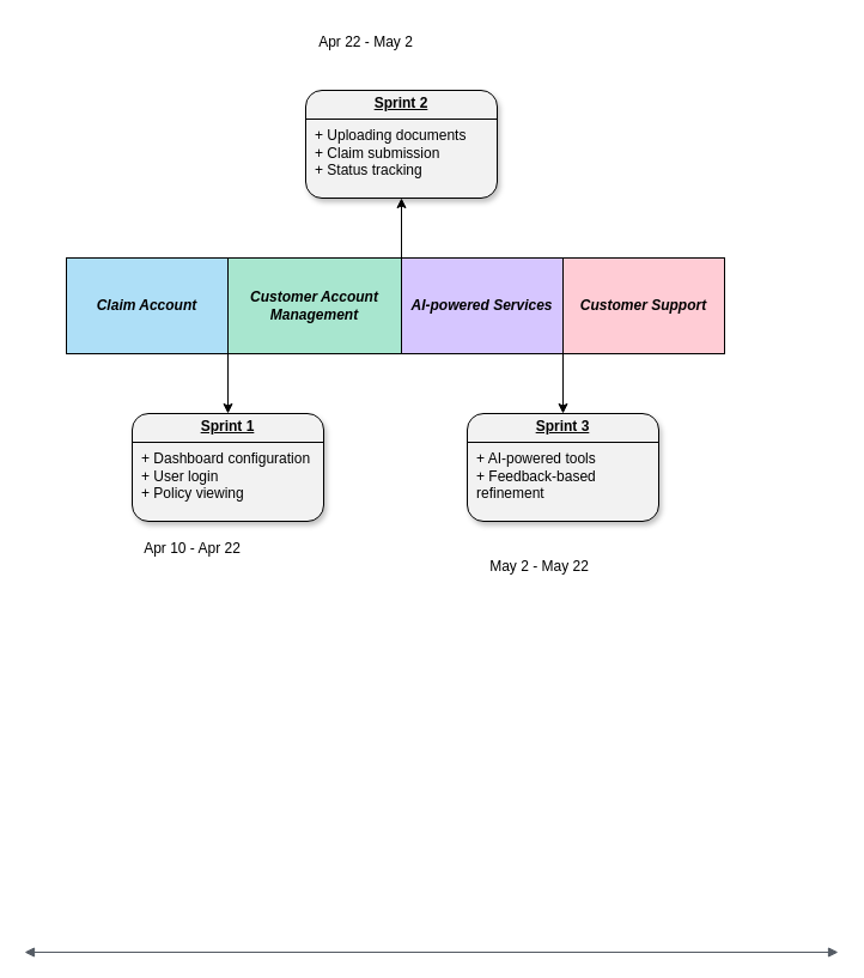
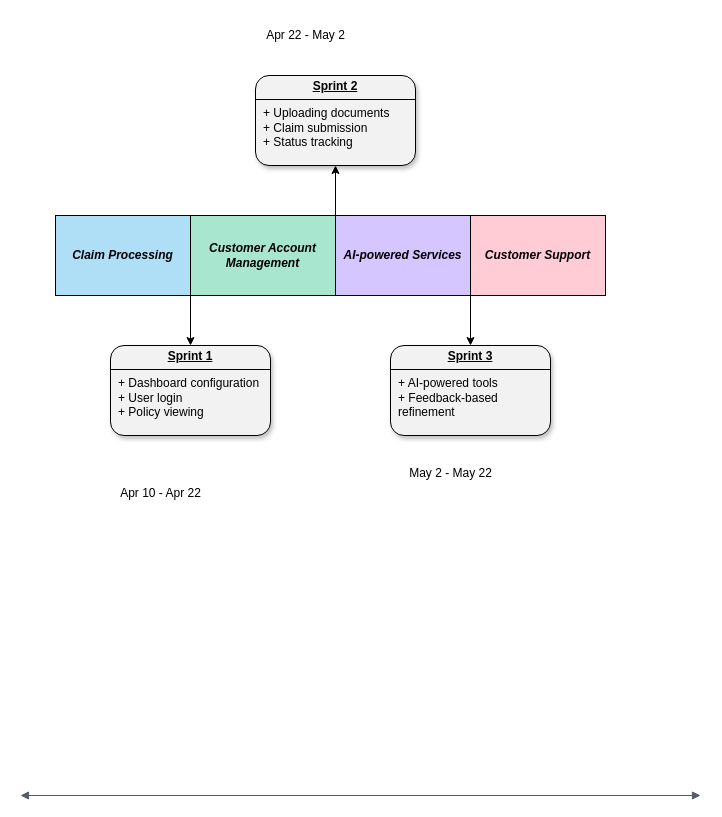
- <mxCell id="16" value="&lt;div&gt;&lt;i&gt;&lt;b&gt;Claim Account&lt;/b&gt;&lt;/i&gt;&lt;/div&gt;" style="text;html=1;align=center;verticalAlign=middle;whiteSpace=wrap;rounded=0;fontFamily=Helvetica;fontSize=12;fontColor=default;fontStyle=0;horizontal=1;strokeColor=default;fillColor=light-dark(#AEDFF7,#AEDFF7);" parent="1" vertex="1"><mxGeometry x="55" y="215" width="135" height="80" as="geometry" /></mxCell>
+ <mxCell id="16" value="&lt;div&gt;&lt;i&gt;&lt;b&gt;Claim Processing&lt;/b&gt;&lt;/i&gt;&lt;/div&gt;" style="text;html=1;align=center;verticalAlign=middle;whiteSpace=wrap;rounded=0;fontFamily=Helvetica;fontSize=12;fontColor=default;fontStyle=0;horizontal=1;strokeColor=default;fillColor=light-dark(#AEDFF7,#AEDFF7);" parent="1" vertex="1"><mxGeometry x="55" y="215" width="135" height="80" as="geometry" /></mxCell>
- <mxCell id="9" value="Apr 10 - Apr 22" style="text;html=1;align=center;verticalAlign=middle;resizable=0;points=[];autosize=1;strokeColor=none;fillColor=none;fontFamily=Helvetica;fontSize=12;fontColor=default;fontStyle=0;horizontal=1;" parent="1" vertex="1"><mxGeometry x="110" y="443" width="100" height="30" as="geometry" /></mxCell>
+ <mxCell id="9" value="Apr 10 - Apr 22" style="text;html=1;align=center;verticalAlign=middle;resizable=0;points=[];autosize=1;strokeColor=none;fillColor=none;fontFamily=Helvetica;fontSize=12;fontColor=default;fontStyle=0;horizontal=1;" parent="1" vertex="1"><mxGeometry x="110" y="478" width="100" height="30" as="geometry" /></mxCell>
